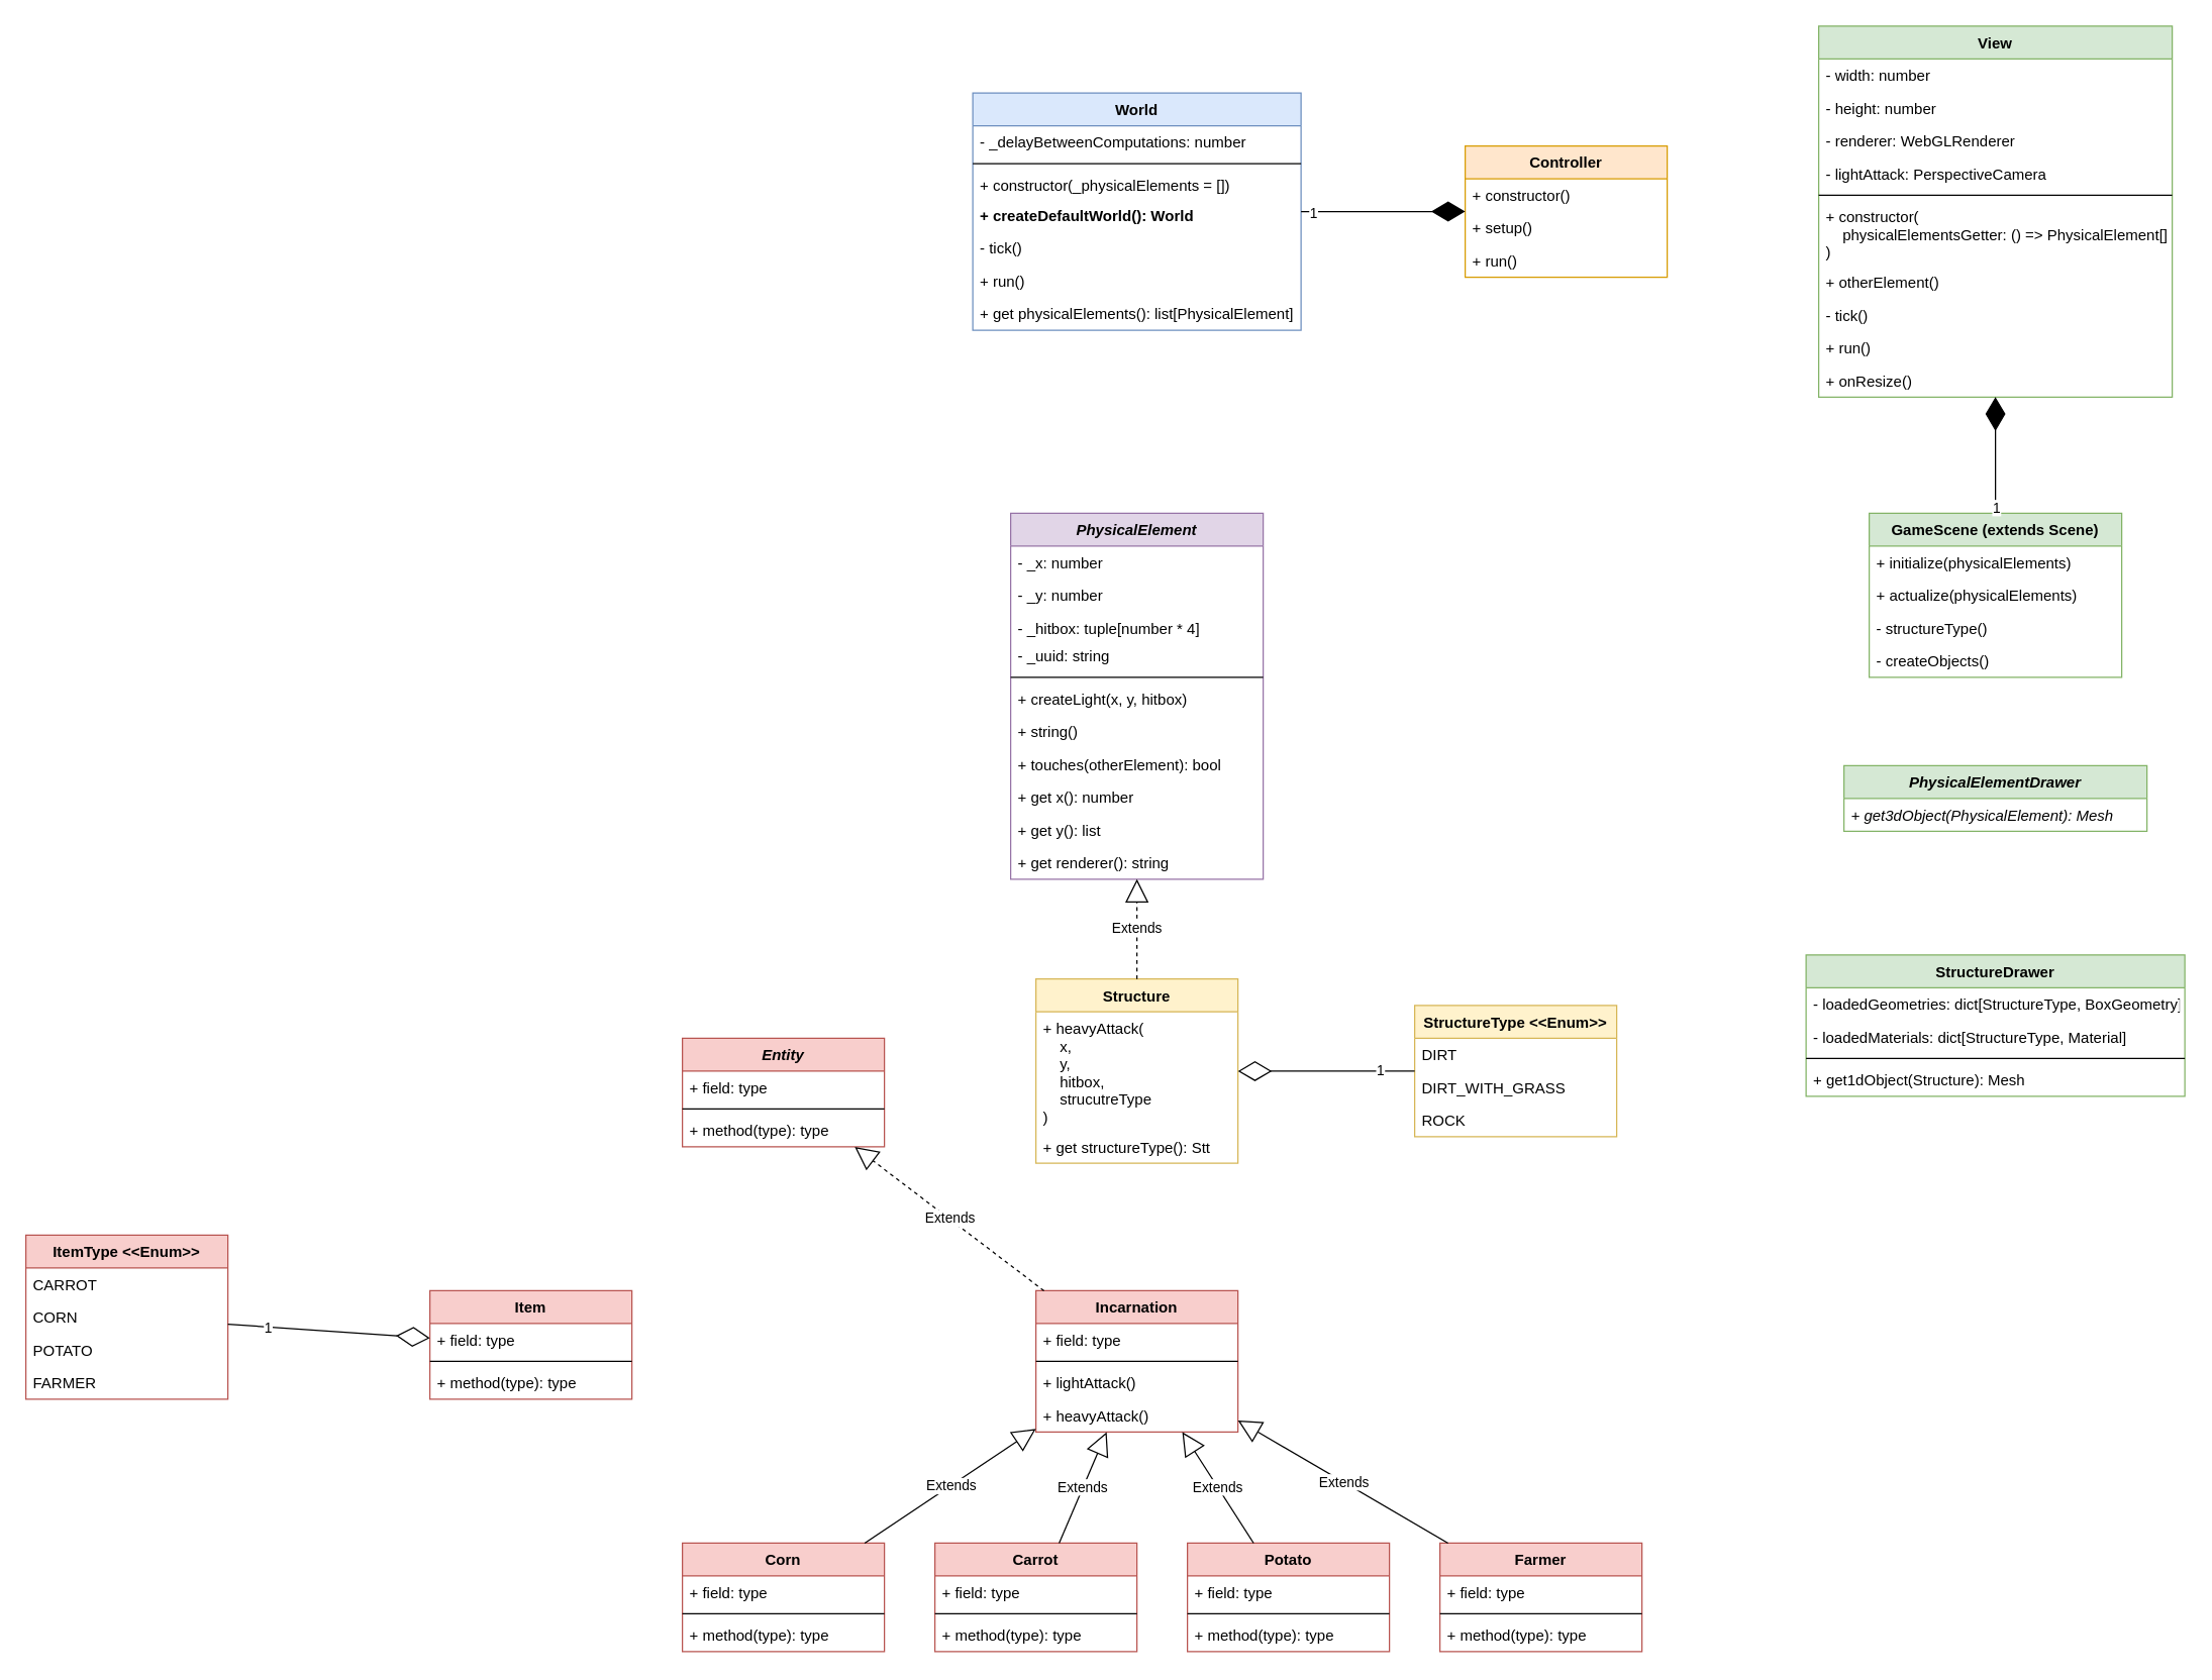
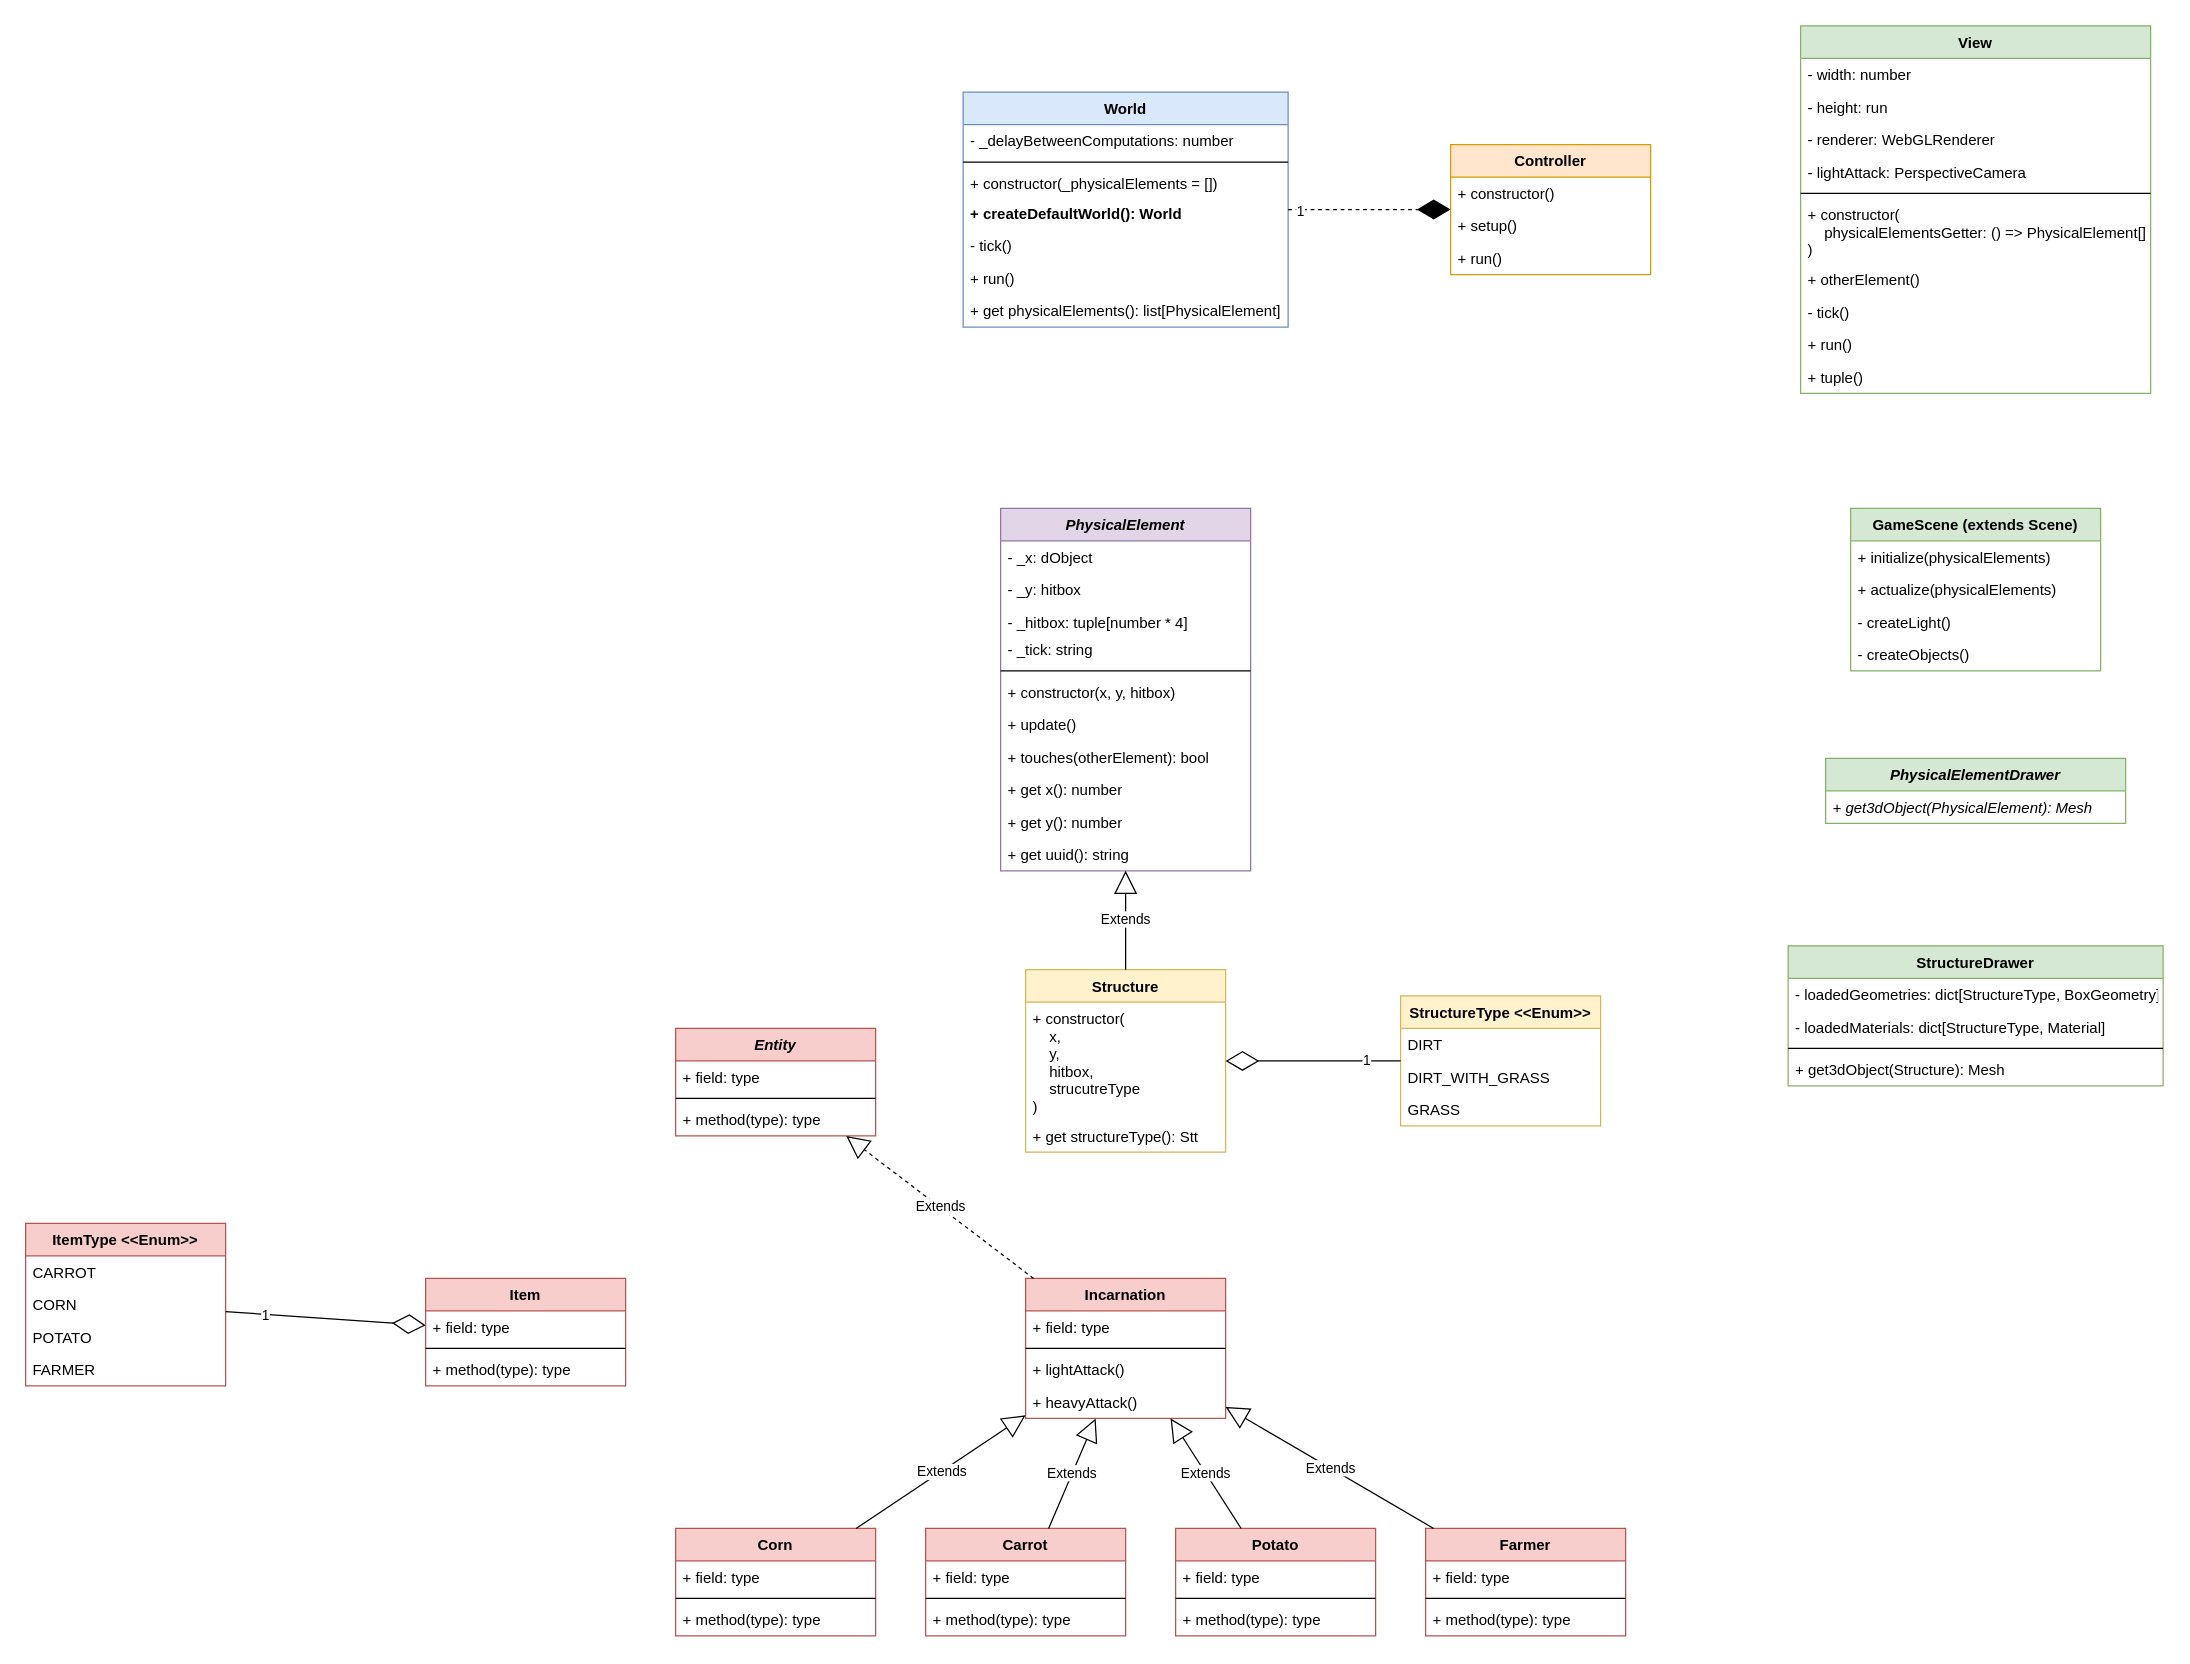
- <mxCell id="4" value="- height: number" style="text;strokeColor=none;fillColor=none;align=left;verticalAlign=top;spacingLeft=4;spacingRight=4;overflow=hidden;rotatable=0;points=[[0,0.5],[1,0.5]];portConstraint=eastwest;" parent="2" vertex="1"><mxGeometry y="52" width="280" height="26" as="geometry" /></mxCell>
+ <mxCell id="4" value="- height: run" style="text;strokeColor=none;fillColor=none;align=left;verticalAlign=top;spacingLeft=4;spacingRight=4;overflow=hidden;rotatable=0;points=[[0,0.5],[1,0.5]];portConstraint=eastwest;" parent="2" vertex="1"><mxGeometry y="52" width="280" height="26" as="geometry" /></mxCell>
- <mxCell id="25" value="" style="endArrow=diamondThin;endFill=1;endSize=24;html=1;rounded=0;" parent="1" source="17" target="13" edge="1"><mxGeometry width="160" relative="1" as="geometry"><mxPoint x="1150" y="346" as="sourcePoint" /><mxPoint x="1310" y="346" as="targetPoint" /></mxGeometry></mxCell>
+ <mxCell id="25" value="" style="endArrow=diamondThin;endFill=1;endSize=24;html=1;rounded=0;dashed=1;" parent="1" source="17" target="13" edge="1"><mxGeometry width="160" relative="1" as="geometry"><mxPoint x="1150" y="346" as="sourcePoint" /><mxPoint x="1310" y="346" as="targetPoint" /></mxGeometry></mxCell>
- <mxCell id="12" value="+ onResize()" style="text;strokeColor=none;fillColor=none;align=left;verticalAlign=top;spacingLeft=4;spacingRight=4;overflow=hidden;rotatable=0;points=[[0,0.5],[1,0.5]];portConstraint=eastwest;" parent="2" vertex="1"><mxGeometry y="268" width="280" height="26" as="geometry" /></mxCell>
+ <mxCell id="12" value="+ tuple()" style="text;strokeColor=none;fillColor=none;align=left;verticalAlign=top;spacingLeft=4;spacingRight=4;overflow=hidden;rotatable=0;points=[[0,0.5],[1,0.5]];portConstraint=eastwest;" parent="2" vertex="1"><mxGeometry y="268" width="280" height="26" as="geometry" /></mxCell>
- <mxCell id="82" value="" style="endArrow=diamondThin;endFill=1;endSize=24;html=1;rounded=0;" parent="1" source="77" target="2" edge="1"><mxGeometry width="160" relative="1" as="geometry"><mxPoint x="1490" y="180" as="sourcePoint" /><mxPoint x="1330" y="180" as="targetPoint" /></mxGeometry></mxCell>
- <mxCell id="83" value="1" style="edgeLabel;html=1;align=center;verticalAlign=middle;resizable=0;points=[];" parent="82" vertex="1" connectable="0"><mxGeometry x="-0.883" relative="1" as="geometry"><mxPoint as="offset" /></mxGeometry></mxCell>
- <mxCell id="65" value="- _x: number" style="text;strokeColor=none;fillColor=none;align=left;verticalAlign=top;spacingLeft=4;spacingRight=4;overflow=hidden;rotatable=0;points=[[0,0.5],[1,0.5]];portConstraint=eastwest;" parent="64" vertex="1"><mxGeometry y="26" width="200" height="26" as="geometry" /></mxCell>
+ <mxCell id="65" value="- _x: dObject" style="text;strokeColor=none;fillColor=none;align=left;verticalAlign=top;spacingLeft=4;spacingRight=4;overflow=hidden;rotatable=0;points=[[0,0.5],[1,0.5]];portConstraint=eastwest;" parent="64" vertex="1"><mxGeometry y="26" width="200" height="26" as="geometry" /></mxCell>
- <mxCell id="66" value="- _y: number" style="text;strokeColor=none;fillColor=none;align=left;verticalAlign=top;spacingLeft=4;spacingRight=4;overflow=hidden;rotatable=0;points=[[0,0.5],[1,0.5]];portConstraint=eastwest;" parent="64" vertex="1"><mxGeometry y="52" width="200" height="26" as="geometry" /></mxCell>
+ <mxCell id="66" value="- _y: hitbox" style="text;strokeColor=none;fillColor=none;align=left;verticalAlign=top;spacingLeft=4;spacingRight=4;overflow=hidden;rotatable=0;points=[[0,0.5],[1,0.5]];portConstraint=eastwest;" parent="64" vertex="1"><mxGeometry y="52" width="200" height="26" as="geometry" /></mxCell>
- <mxCell id="80" value="- structureType()" style="text;strokeColor=none;fillColor=none;align=left;verticalAlign=top;spacingLeft=4;spacingRight=4;overflow=hidden;rotatable=0;points=[[0,0.5],[1,0.5]];portConstraint=eastwest;" parent="77" vertex="1"><mxGeometry y="78" width="200" height="26" as="geometry" /></mxCell>
+ <mxCell id="80" value="- createLight()" style="text;strokeColor=none;fillColor=none;align=left;verticalAlign=top;spacingLeft=4;spacingRight=4;overflow=hidden;rotatable=0;points=[[0,0.5],[1,0.5]];portConstraint=eastwest;" parent="77" vertex="1"><mxGeometry y="78" width="200" height="26" as="geometry" /></mxCell>
- <mxCell id="68" value="- _uuid: string" style="text;strokeColor=none;fillColor=none;align=left;verticalAlign=top;spacingLeft=4;spacingRight=4;overflow=hidden;rotatable=0;points=[[0,0.5],[1,0.5]];portConstraint=eastwest;" vertex="1" parent="64"><mxGeometry y="100" width="200" height="26" as="geometry" /></mxCell>
+ <mxCell id="68" value="- _tick: string" style="text;strokeColor=none;fillColor=none;align=left;verticalAlign=top;spacingLeft=4;spacingRight=4;overflow=hidden;rotatable=0;points=[[0,0.5],[1,0.5]];portConstraint=eastwest;" vertex="1" parent="64"><mxGeometry y="100" width="200" height="26" as="geometry" /></mxCell>
- <mxCell id="70" value="+ createLight(x, y, hitbox)" style="text;strokeColor=none;fillColor=none;align=left;verticalAlign=top;spacingLeft=4;spacingRight=4;overflow=hidden;rotatable=0;points=[[0,0.5],[1,0.5]];portConstraint=eastwest;" parent="64" vertex="1"><mxGeometry y="134" width="200" height="26" as="geometry" /></mxCell>
+ <mxCell id="70" value="+ constructor(x, y, hitbox)" style="text;strokeColor=none;fillColor=none;align=left;verticalAlign=top;spacingLeft=4;spacingRight=4;overflow=hidden;rotatable=0;points=[[0,0.5],[1,0.5]];portConstraint=eastwest;" parent="64" vertex="1"><mxGeometry y="134" width="200" height="26" as="geometry" /></mxCell>
- <mxCell id="71" value="+ string()" style="text;strokeColor=none;fillColor=none;align=left;verticalAlign=top;spacingLeft=4;spacingRight=4;overflow=hidden;rotatable=0;points=[[0,0.5],[1,0.5]];portConstraint=eastwest;" parent="64" vertex="1"><mxGeometry y="160" width="200" height="26" as="geometry" /></mxCell>
+ <mxCell id="71" value="+ update()" style="text;strokeColor=none;fillColor=none;align=left;verticalAlign=top;spacingLeft=4;spacingRight=4;overflow=hidden;rotatable=0;points=[[0,0.5],[1,0.5]];portConstraint=eastwest;" parent="64" vertex="1"><mxGeometry y="160" width="200" height="26" as="geometry" /></mxCell>
- <mxCell id="74" value="+ get y(): list" style="text;strokeColor=none;fillColor=none;align=left;verticalAlign=top;spacingLeft=4;spacingRight=4;overflow=hidden;rotatable=0;points=[[0,0.5],[1,0.5]];portConstraint=eastwest;" vertex="1" parent="64"><mxGeometry y="238" width="200" height="26" as="geometry" /></mxCell>
+ <mxCell id="74" value="+ get y(): number" style="text;strokeColor=none;fillColor=none;align=left;verticalAlign=top;spacingLeft=4;spacingRight=4;overflow=hidden;rotatable=0;points=[[0,0.5],[1,0.5]];portConstraint=eastwest;" vertex="1" parent="64"><mxGeometry y="238" width="200" height="26" as="geometry" /></mxCell>
- <mxCell id="75" value="+ get renderer(): string" style="text;strokeColor=none;fillColor=none;align=left;verticalAlign=top;spacingLeft=4;spacingRight=4;overflow=hidden;rotatable=0;points=[[0,0.5],[1,0.5]];portConstraint=eastwest;" vertex="1" parent="64"><mxGeometry y="264" width="200" height="26" as="geometry" /></mxCell>
+ <mxCell id="75" value="+ get uuid(): string" style="text;strokeColor=none;fillColor=none;align=left;verticalAlign=top;spacingLeft=4;spacingRight=4;overflow=hidden;rotatable=0;points=[[0,0.5],[1,0.5]];portConstraint=eastwest;" vertex="1" parent="64"><mxGeometry y="264" width="200" height="26" as="geometry" /></mxCell>
- <mxCell id="76" value="Extends" style="endArrow=block;endSize=16;endFill=0;html=1;rounded=0;dashed=1;" parent="1" source="31" target="64" edge="1"><mxGeometry width="160" relative="1" as="geometry"><mxPoint x="690" y="522.17" as="sourcePoint" /><mxPoint x="850" y="522.17" as="targetPoint" /></mxGeometry></mxCell>
+ <mxCell id="76" value="Extends" style="endArrow=block;endSize=16;endFill=0;html=1;rounded=0;" parent="1" source="31" target="64" edge="1"><mxGeometry width="160" relative="1" as="geometry"><mxPoint x="690" y="522.17" as="sourcePoint" /><mxPoint x="850" y="522.17" as="targetPoint" /></mxGeometry></mxCell>
- <mxCell id="32" value="+ heavyAttack(&#10;    x, &#10;    y, &#10;    hitbox, &#10;    strucutreType&#10;)" style="text;strokeColor=none;fillColor=none;align=left;verticalAlign=top;spacingLeft=4;spacingRight=4;overflow=hidden;rotatable=0;points=[[0,0.5],[1,0.5]];portConstraint=eastwest;" vertex="1" parent="31"><mxGeometry y="26" width="160" height="94" as="geometry" /></mxCell>
+ <mxCell id="32" value="+ constructor(&#10;    x, &#10;    y, &#10;    hitbox, &#10;    strucutreType&#10;)" style="text;strokeColor=none;fillColor=none;align=left;verticalAlign=top;spacingLeft=4;spacingRight=4;overflow=hidden;rotatable=0;points=[[0,0.5],[1,0.5]];portConstraint=eastwest;" vertex="1" parent="31"><mxGeometry y="26" width="160" height="94" as="geometry" /></mxCell>
- <mxCell id="88" value="+ get1dObject(Structure): Mesh" style="text;strokeColor=none;fillColor=none;align=left;verticalAlign=top;spacingLeft=4;spacingRight=4;overflow=hidden;rotatable=0;points=[[0,0.5],[1,0.5]];portConstraint=eastwest;fontStyle=0" parent="84" vertex="1"><mxGeometry y="86" width="300" height="26" as="geometry" /></mxCell>
+ <mxCell id="88" value="+ get3dObject(Structure): Mesh" style="text;strokeColor=none;fillColor=none;align=left;verticalAlign=top;spacingLeft=4;spacingRight=4;overflow=hidden;rotatable=0;points=[[0,0.5],[1,0.5]];portConstraint=eastwest;fontStyle=0" parent="84" vertex="1"><mxGeometry y="86" width="300" height="26" as="geometry" /></mxCell>
- <mxCell id="92" value="ROCK" style="text;strokeColor=none;fillColor=none;align=left;verticalAlign=top;spacingLeft=4;spacingRight=4;overflow=hidden;rotatable=0;points=[[0,0.5],[1,0.5]];portConstraint=eastwest;" parent="89" vertex="1"><mxGeometry y="78" width="160" height="26" as="geometry" /></mxCell>
+ <mxCell id="92" value="GRASS" style="text;strokeColor=none;fillColor=none;align=left;verticalAlign=top;spacingLeft=4;spacingRight=4;overflow=hidden;rotatable=0;points=[[0,0.5],[1,0.5]];portConstraint=eastwest;" parent="89" vertex="1"><mxGeometry y="78" width="160" height="26" as="geometry" /></mxCell>
